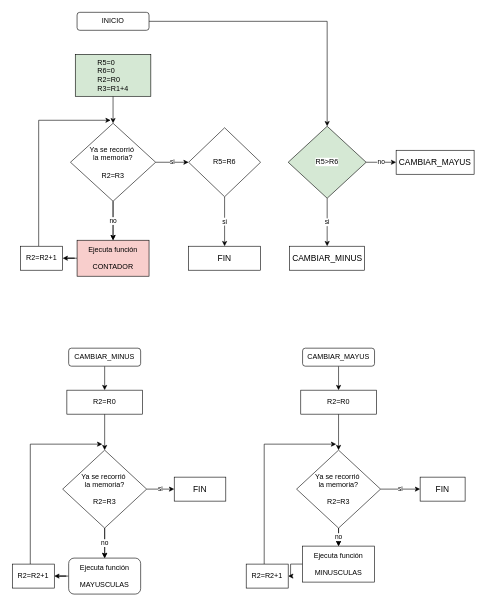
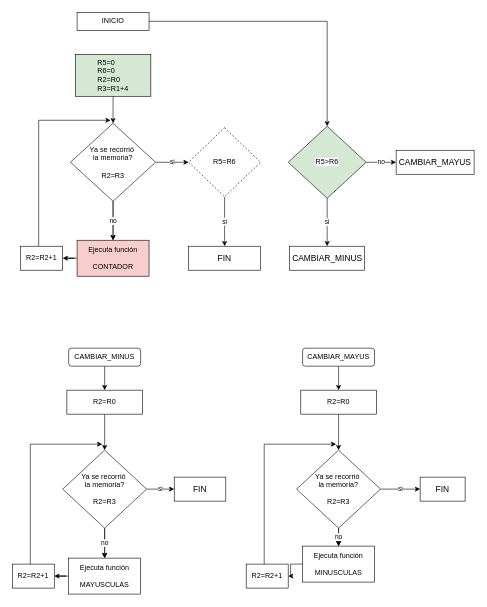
- <mxCell id="3" value="INICIO" style="rounded=1;whiteSpace=wrap;html=1;" vertex="1" parent="1"><mxGeometry x="128" y="20" width="120" height="30" as="geometry" /></mxCell>
+ <mxCell id="3" value="INICIO" style="whiteSpace=wrap;html=1;rounded=0;" vertex="1" parent="1"><mxGeometry x="128" y="20" width="120" height="30" as="geometry" /></mxCell>
- <mxCell id="15" value="R5=R6" style="rhombus;whiteSpace=wrap;html=1;" vertex="1" parent="1"><mxGeometry x="314" y="212.5" width="120" height="115" as="geometry" /></mxCell>
+ <mxCell id="15" value="R5=R6" style="rhombus;whiteSpace=wrap;html=1;dashed=1;" vertex="1" parent="1"><mxGeometry x="314" y="212.5" width="120" height="115" as="geometry" /></mxCell>
- <mxCell id="31" value="Ejecuta función&lt;br&gt;&lt;br&gt;MAYUSCULAS" style="whiteSpace=wrap;html=1;rounded=1;" vertex="1" parent="1"><mxGeometry x="114" y="930" width="120" height="60" as="geometry" /></mxCell>
+ <mxCell id="31" value="Ejecuta función&lt;br&gt;&lt;br&gt;MAYUSCULAS" style="rounded=0;whiteSpace=wrap;html=1;" vertex="1" parent="1"><mxGeometry x="114" y="930" width="120" height="60" as="geometry" /></mxCell>
